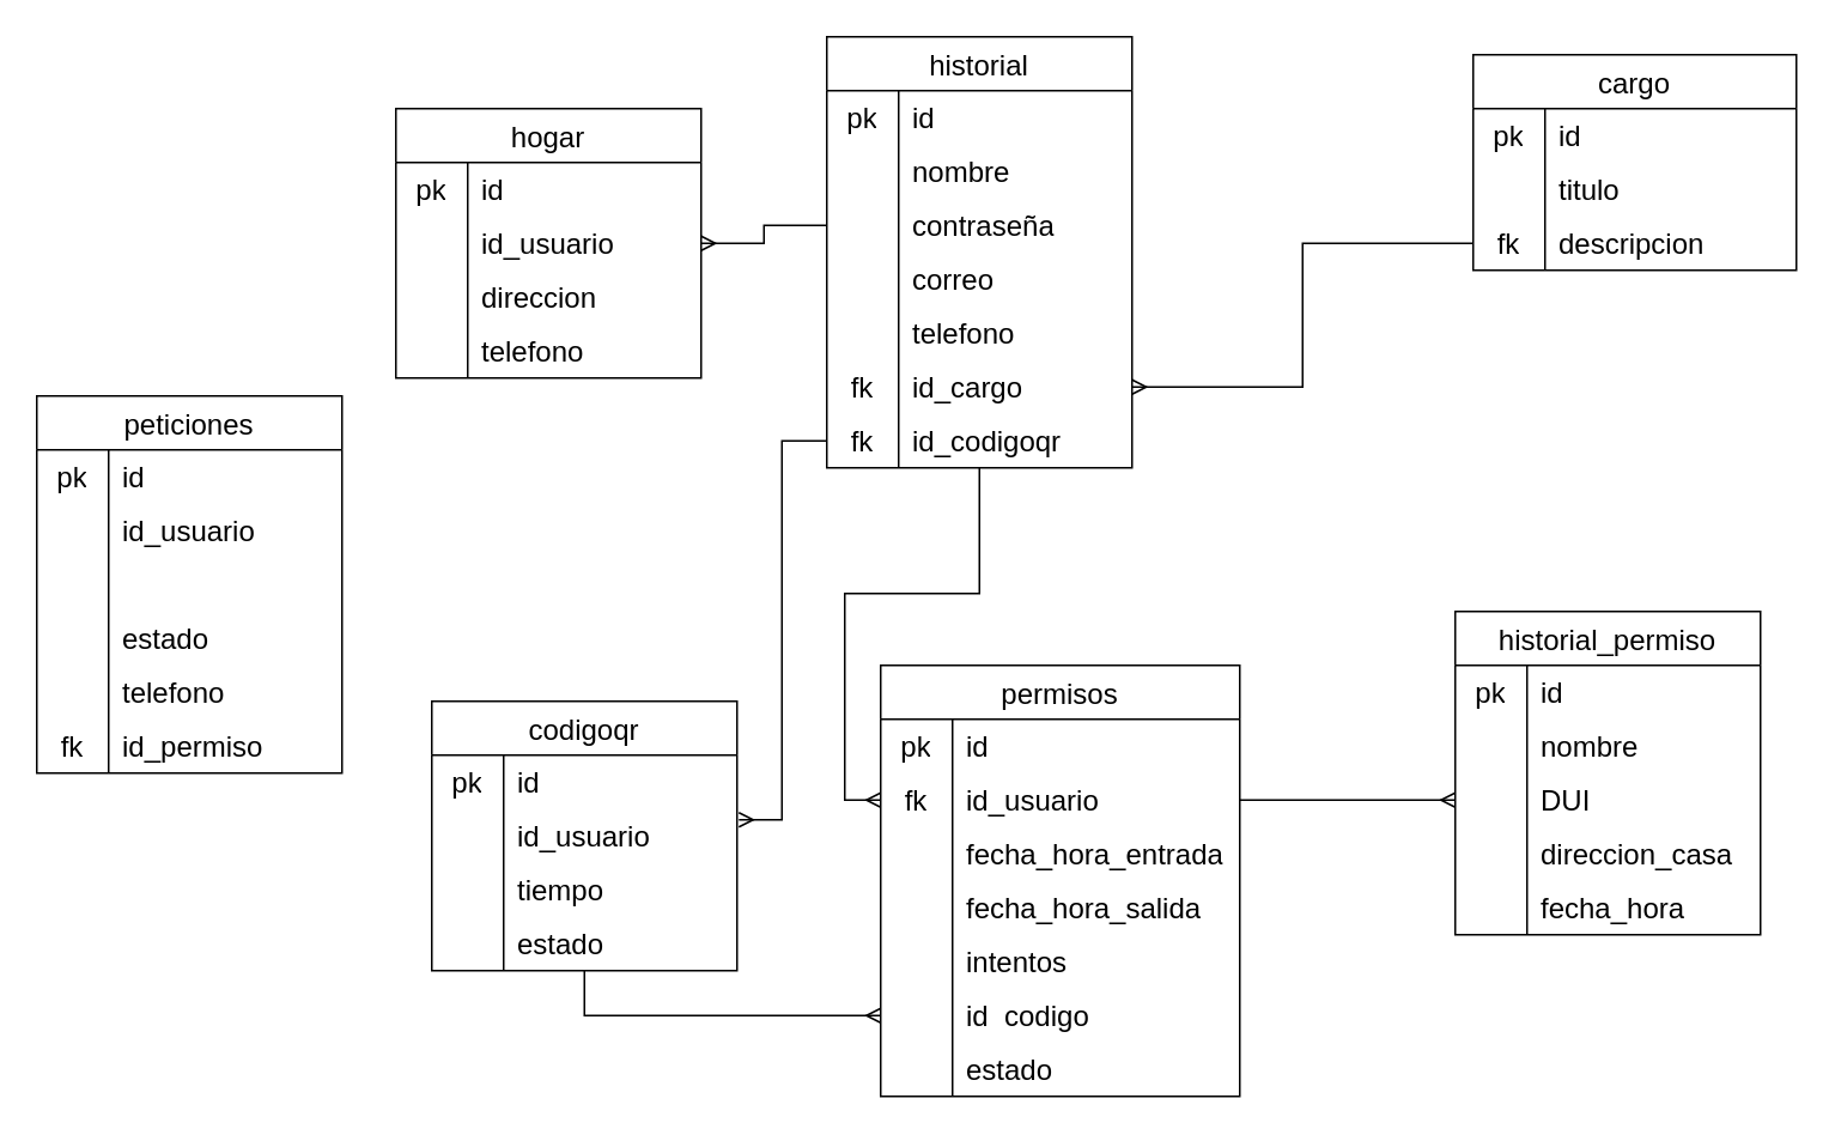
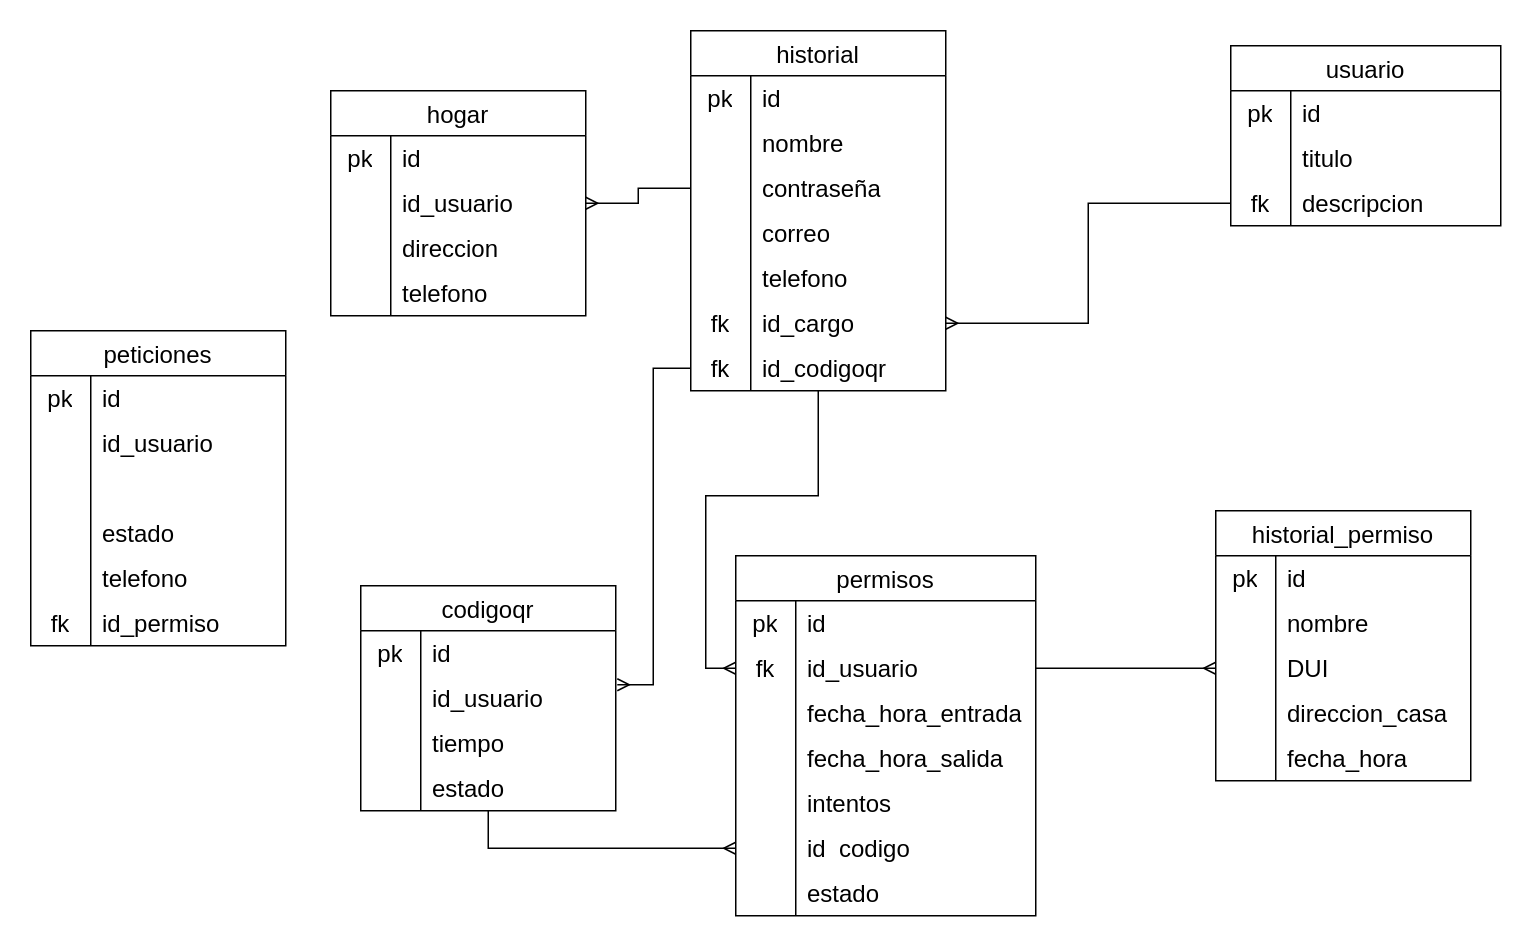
- <mxCell id="25" value="cargo" style="shape=table;startSize=30;container=1;collapsible=0;childLayout=tableLayout;fixedRows=1;rowLines=0;fontStyle=0;strokeColor=default;fontSize=16;" parent="1" vertex="1"><mxGeometry x="820" y="30" width="180" height="120" as="geometry" /></mxCell>
+ <mxCell id="25" value="usuario" style="shape=table;startSize=30;container=1;collapsible=0;childLayout=tableLayout;fixedRows=1;rowLines=0;fontStyle=0;strokeColor=default;fontSize=16;" parent="1" vertex="1"><mxGeometry x="820" y="30" width="180" height="120" as="geometry" /></mxCell>
